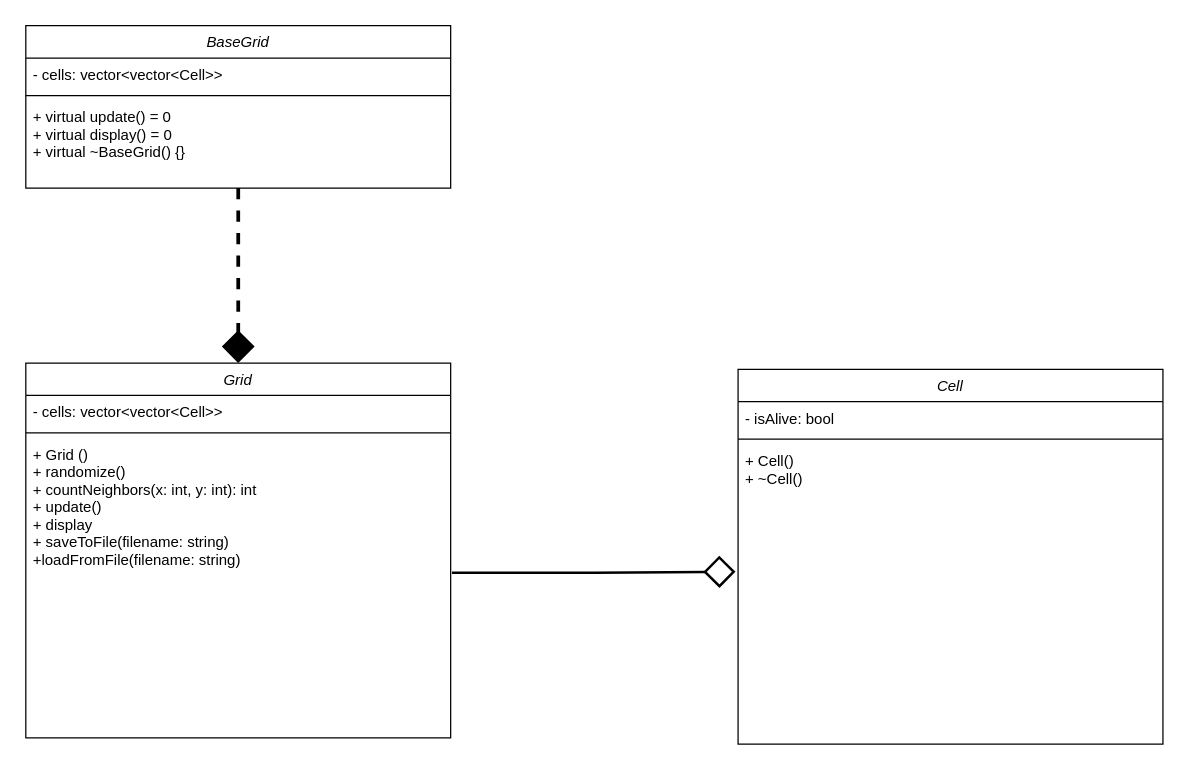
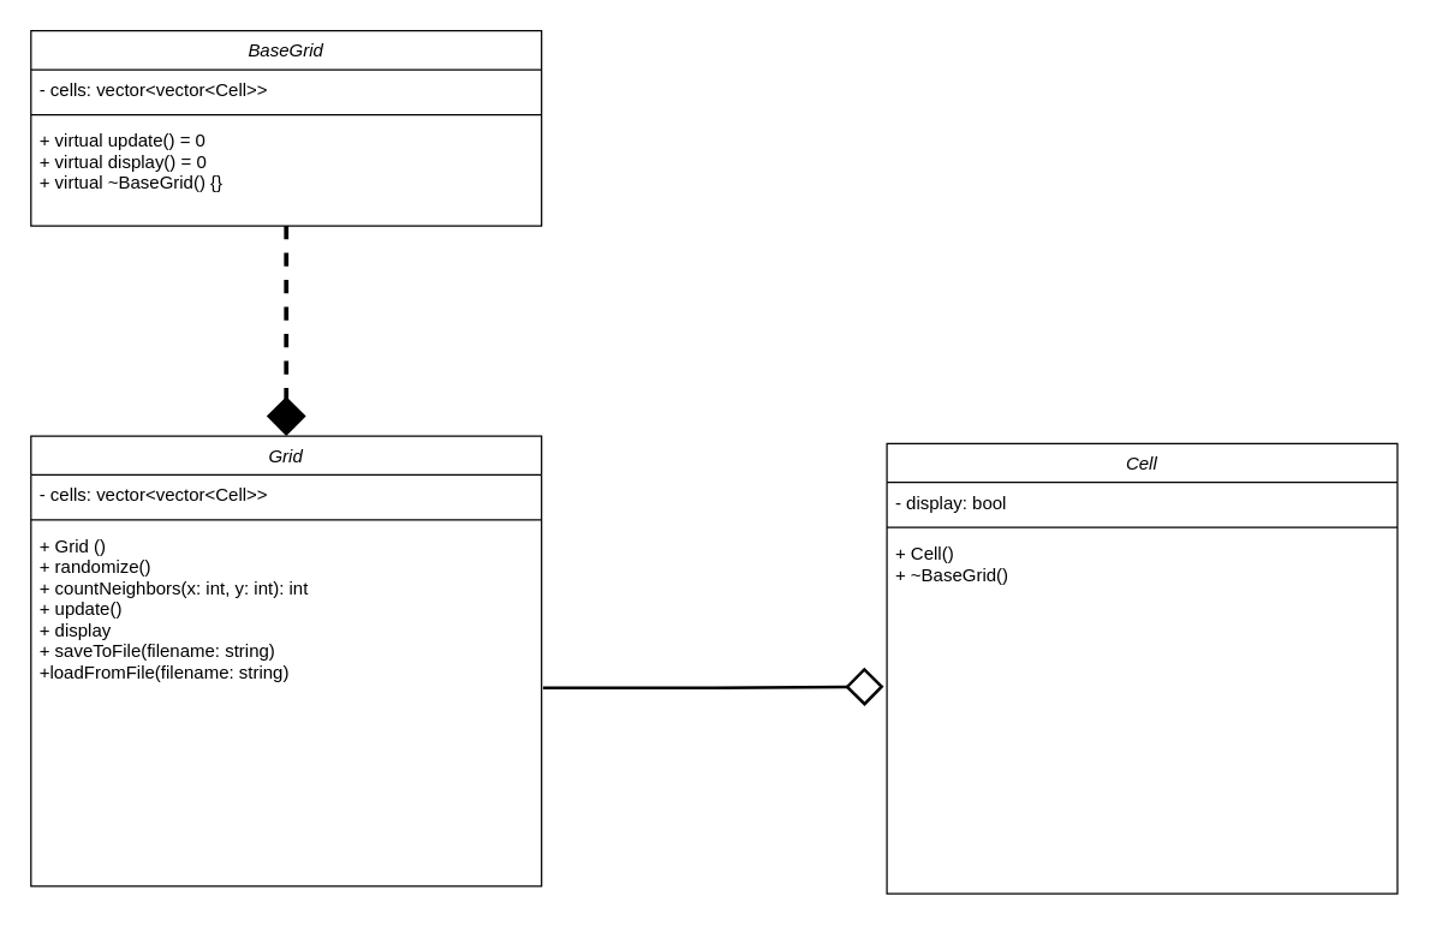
- <mxCell id="8" value="- isAlive: bool" style="text;align=left;verticalAlign=top;spacingLeft=4;spacingRight=4;overflow=hidden;rotatable=0;points=[[0,0.5],[1,0.5]];portConstraint=eastwest;" vertex="1" parent="7"><mxGeometry y="26" width="340" height="26" as="geometry" /></mxCell>
+ <mxCell id="8" value="- display: bool" style="text;align=left;verticalAlign=top;spacingLeft=4;spacingRight=4;overflow=hidden;rotatable=0;points=[[0,0.5],[1,0.5]];portConstraint=eastwest;" vertex="1" parent="7"><mxGeometry y="26" width="340" height="26" as="geometry" /></mxCell>
- <mxCell id="10" value="+ Cell()&#10;+ ~Cell()" style="text;align=left;verticalAlign=top;spacingLeft=4;spacingRight=4;overflow=hidden;rotatable=0;points=[[0,0.5],[1,0.5]];portConstraint=eastwest;" vertex="1" parent="7"><mxGeometry y="60" width="340" height="190" as="geometry" /></mxCell>
+ <mxCell id="10" value="+ Cell()&#10;+ ~BaseGrid()" style="text;align=left;verticalAlign=top;spacingLeft=4;spacingRight=4;overflow=hidden;rotatable=0;points=[[0,0.5],[1,0.5]];portConstraint=eastwest;" vertex="1" parent="7"><mxGeometry y="60" width="340" height="190" as="geometry" /></mxCell>
